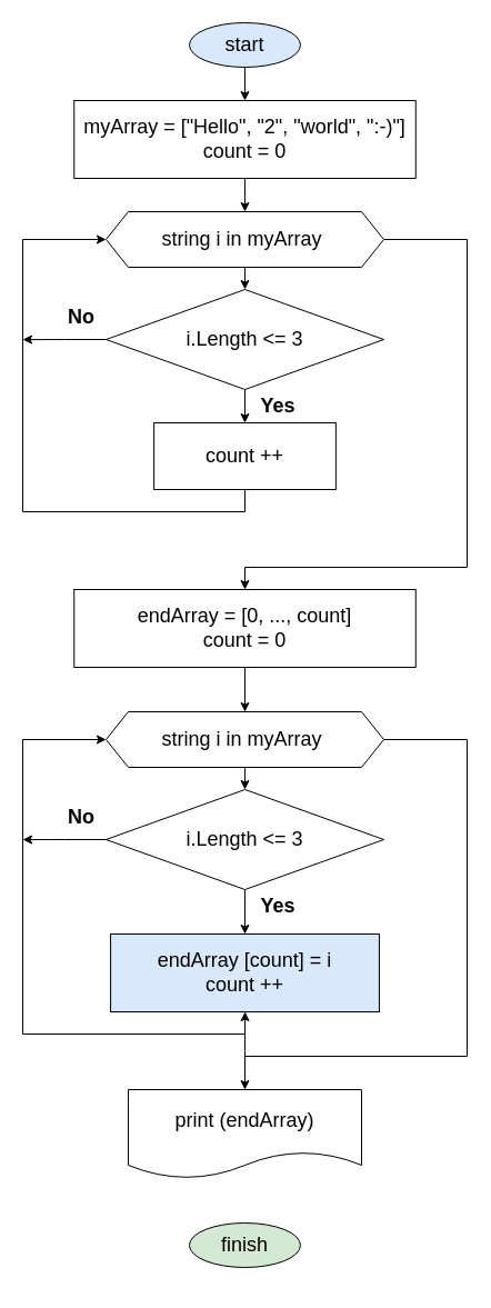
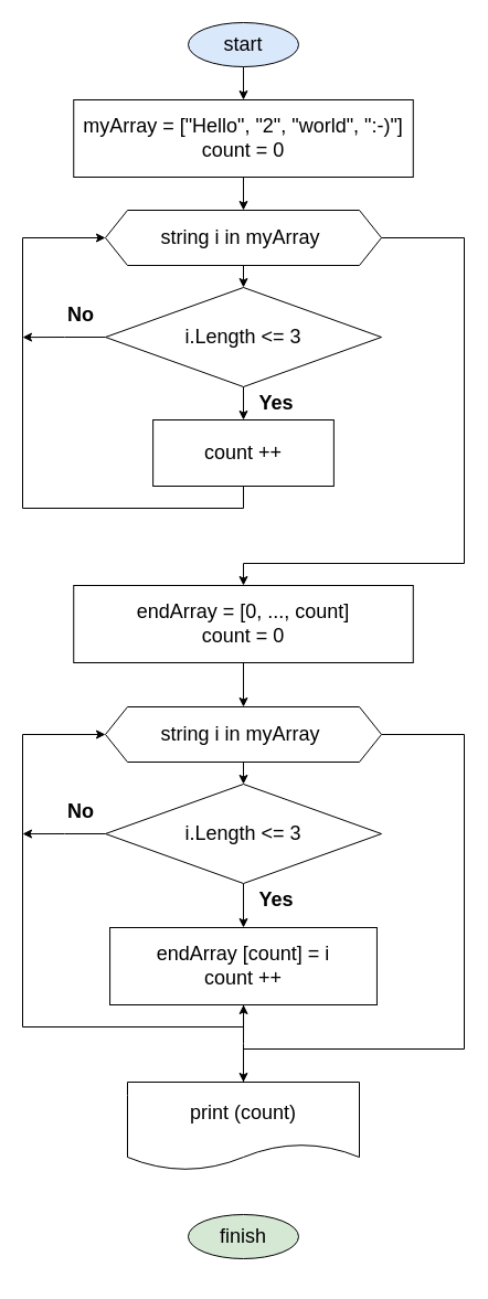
- <mxCell id="34" value="&lt;div&gt;&lt;font style=&quot;font-size: 18px;&quot;&gt;&lt;font face=&quot;Helvetica&quot;&gt;endArray [&lt;/font&gt;count&lt;font face=&quot;Helvetica&quot;&gt;] = i&lt;/font&gt;&lt;font face=&quot;Helvetica&quot;&gt;&lt;br&gt;&lt;/font&gt;&lt;/font&gt;&lt;/div&gt;&lt;font style=&quot;font-size: 18px;&quot;&gt;&lt;font face=&quot;Helvetica&quot;&gt;count ++&lt;/font&gt;&lt;br&gt;&lt;/font&gt;" style="rounded=0;whiteSpace=wrap;html=1;fillColor=#dae8fc;" parent="1" vertex="1"><mxGeometry x="99.06" y="840" width="241.88" height="70" as="geometry" /></mxCell>
+ <mxCell id="34" value="&lt;div&gt;&lt;font style=&quot;font-size: 18px;&quot;&gt;&lt;font face=&quot;Helvetica&quot;&gt;endArray [&lt;/font&gt;count&lt;font face=&quot;Helvetica&quot;&gt;] = i&lt;/font&gt;&lt;font face=&quot;Helvetica&quot;&gt;&lt;br&gt;&lt;/font&gt;&lt;/font&gt;&lt;/div&gt;&lt;font style=&quot;font-size: 18px;&quot;&gt;&lt;font face=&quot;Helvetica&quot;&gt;count ++&lt;/font&gt;&lt;br&gt;&lt;/font&gt;" style="rounded=0;whiteSpace=wrap;html=1;" parent="1" vertex="1"><mxGeometry x="99.06" y="840" width="241.88" height="70" as="geometry" /></mxCell>
- <mxCell id="6" value="&lt;font style=&quot;font-size: 18px;&quot;&gt;print (endArray)&lt;br&gt;&lt;/font&gt;" style="shape=document;whiteSpace=wrap;html=1;boundedLbl=1;" parent="1" vertex="1"><mxGeometry x="114.99" y="980" width="210" height="80" as="geometry" /></mxCell>
+ <mxCell id="6" value="&lt;font style=&quot;font-size: 18px;&quot;&gt;print (count)&lt;br&gt;&lt;/font&gt;" style="shape=document;whiteSpace=wrap;html=1;boundedLbl=1;" parent="1" vertex="1"><mxGeometry x="114.99" y="980" width="210" height="80" as="geometry" /></mxCell>
